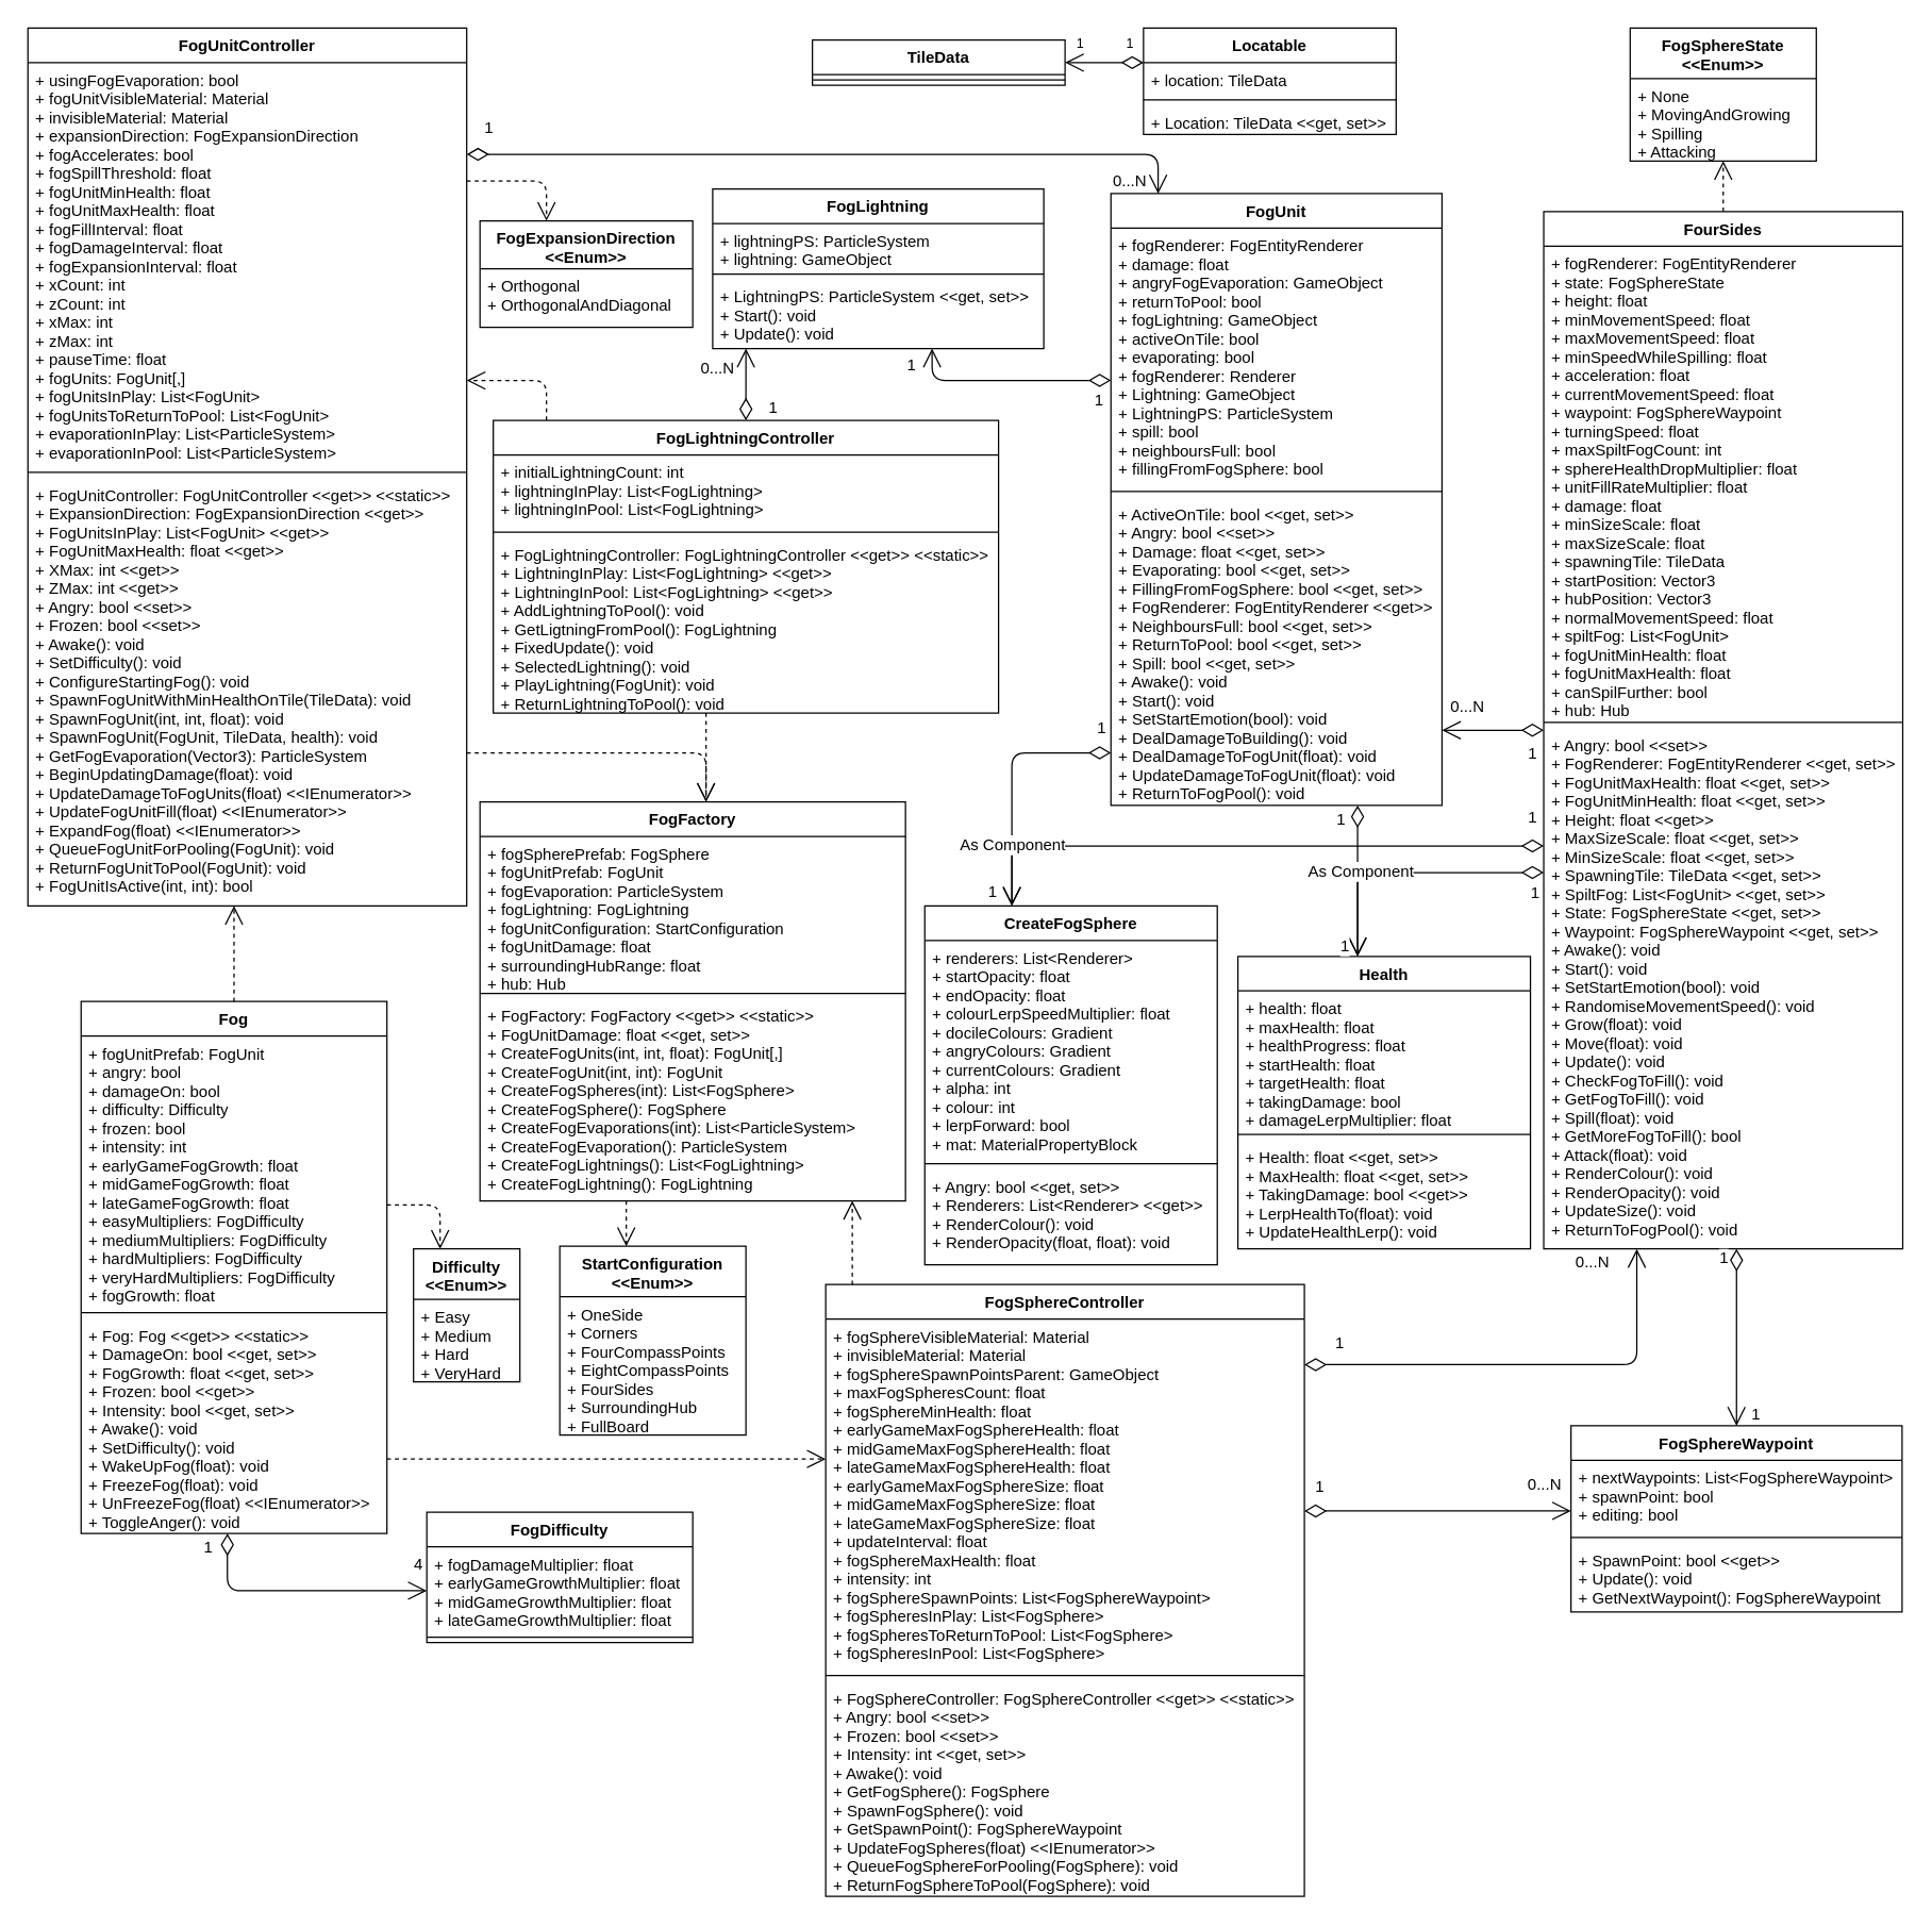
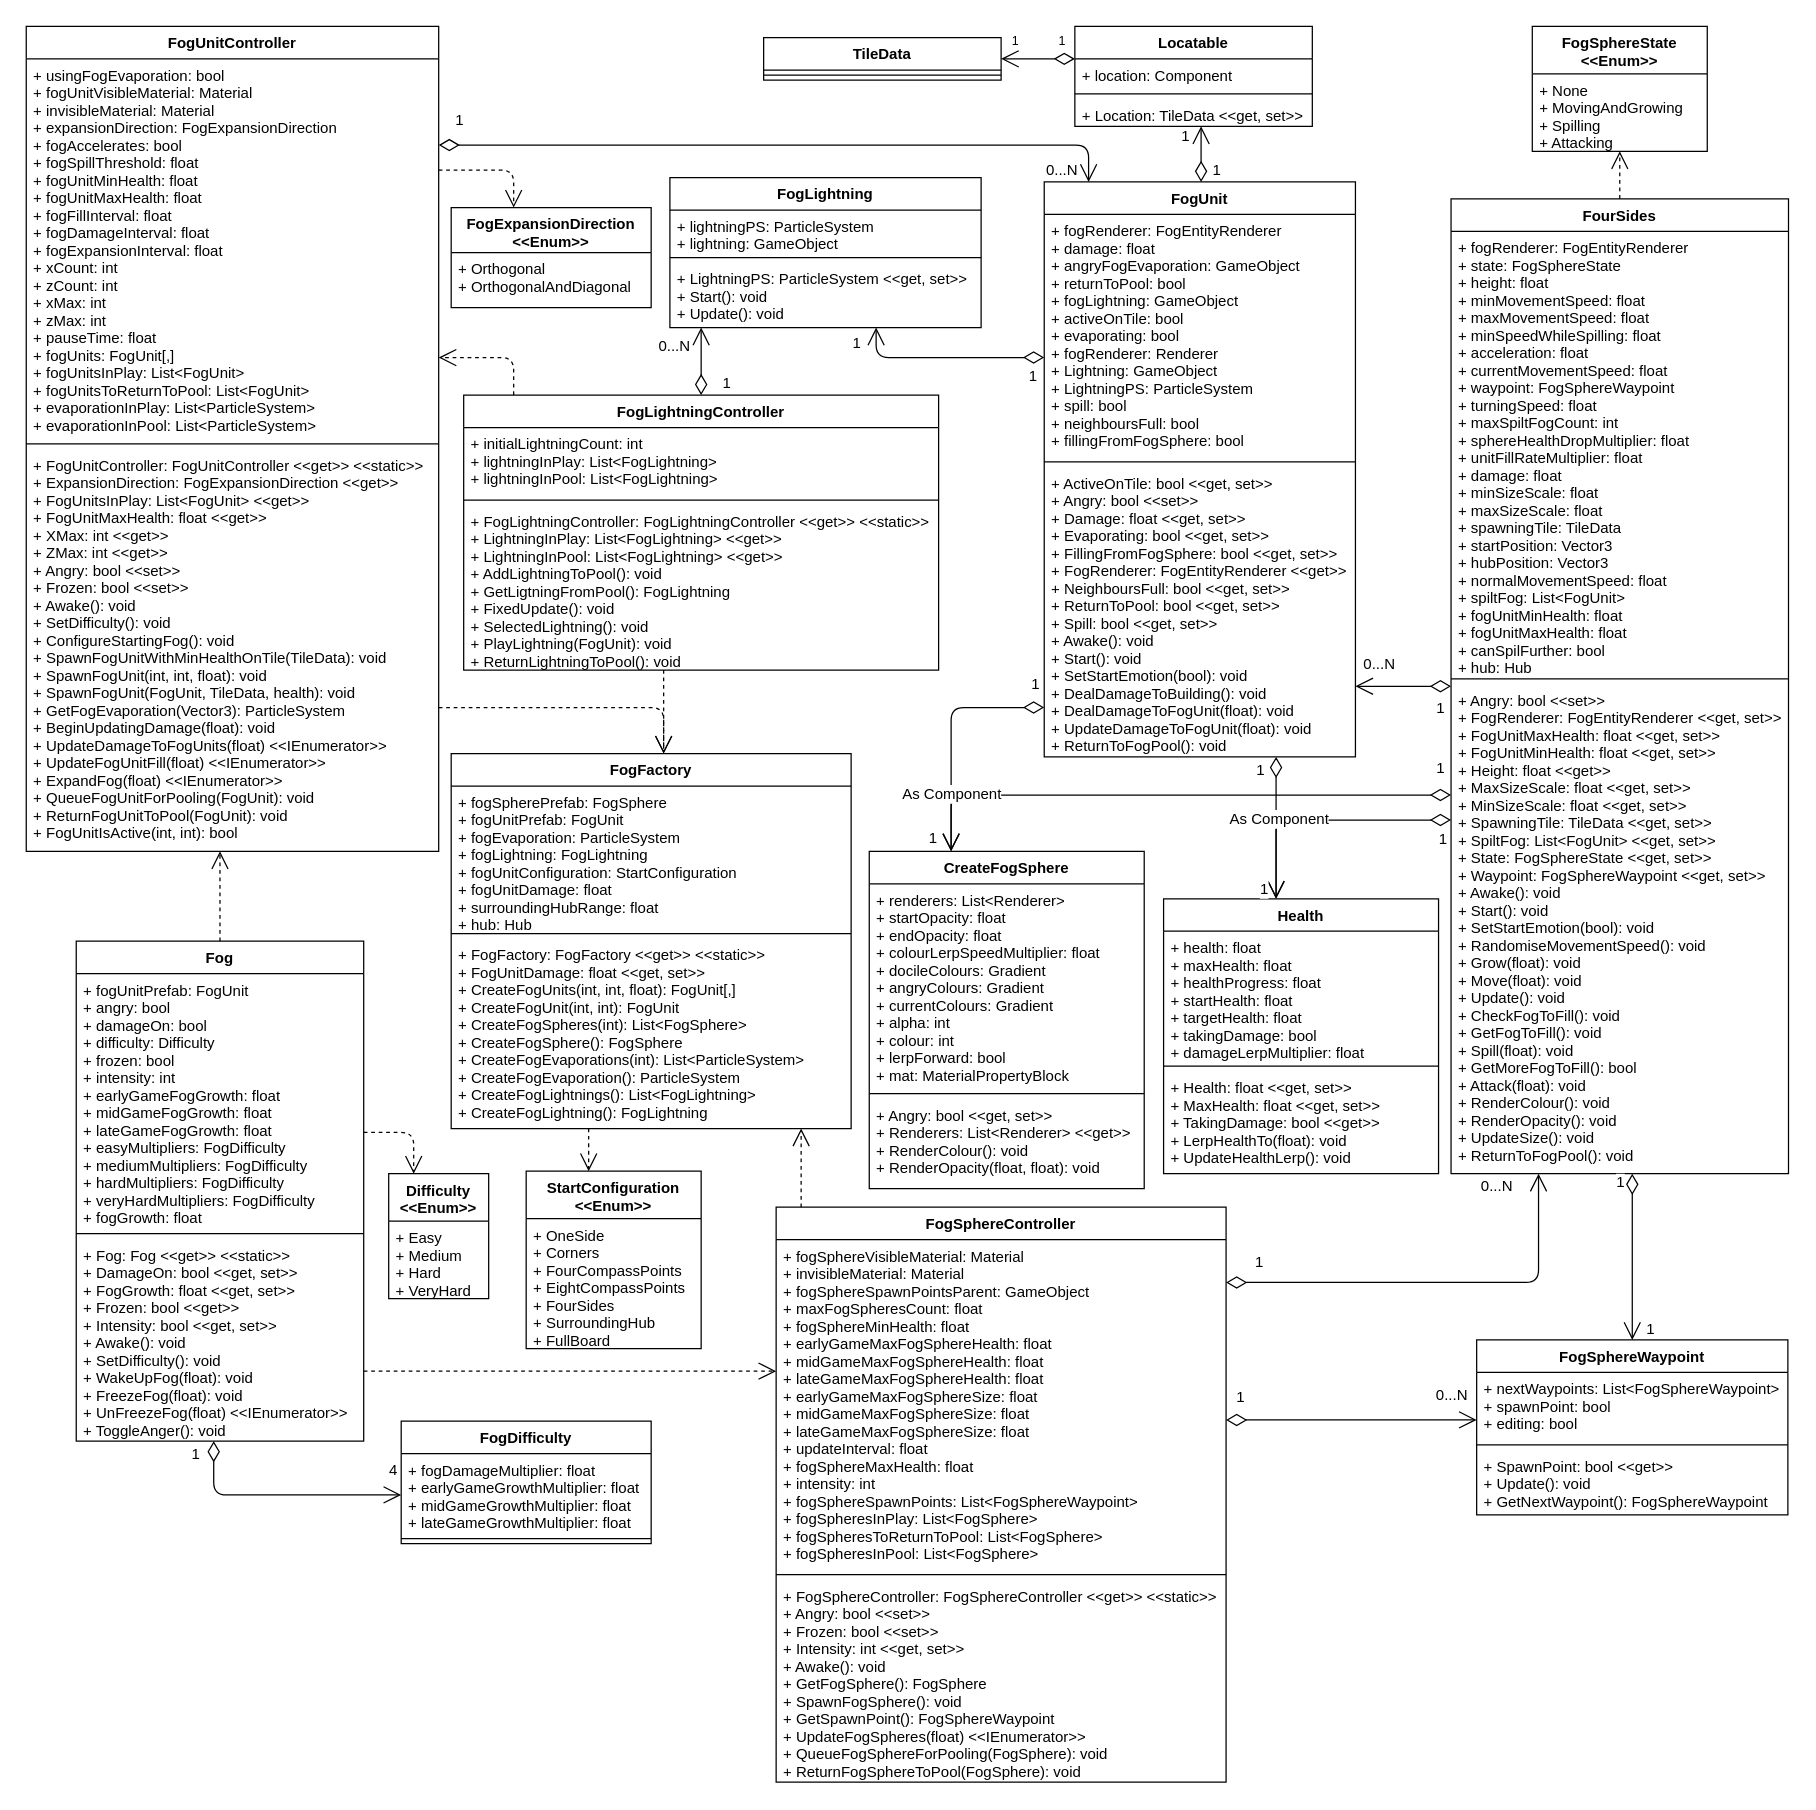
- <mxCell id="28" value="+ location: TileData" style="text;strokeColor=none;fillColor=none;align=left;verticalAlign=top;spacingLeft=4;spacingRight=4;overflow=hidden;rotatable=0;points=[[0,0.5],[1,0.5]];portConstraint=eastwest;" parent="27" vertex="1"><mxGeometry y="26" width="190" height="24" as="geometry" /></mxCell>
+ <mxCell id="28" value="+ location: Component" style="text;strokeColor=none;fillColor=none;align=left;verticalAlign=top;spacingLeft=4;spacingRight=4;overflow=hidden;rotatable=0;points=[[0,0.5],[1,0.5]];portConstraint=eastwest;" parent="27" vertex="1"><mxGeometry y="26" width="190" height="24" as="geometry" /></mxCell>
+ <mxCell id="119" value="" style="endArrow=open;html=1;endSize=12;startArrow=diamondThin;startSize=14;startFill=0;edgeStyle=orthogonalEdgeStyle;align=left;verticalAlign=bottom;" edge="1" parent="1" source="17" target="27"><mxGeometry x="-0.509" y="14" relative="1" as="geometry"><mxPoint x="1015.5" y="-2.466" as="sourcePoint" /><mxPoint x="885.5" y="-2.466" as="targetPoint" /><Array as="points"><mxPoint x="960.5" y="125.5" /><mxPoint x="960.5" y="125.5" /></Array><mxPoint x="10" y="-4" as="offset" /></mxGeometry></mxCell>
+ <mxCell id="120" value="1" style="text;html=1;resizable=0;points=[];align=center;verticalAlign=middle;labelBackgroundColor=#ffffff;" vertex="1" connectable="0" parent="119"><mxGeometry x="-0.386" y="1" relative="1" as="geometry"><mxPoint x="13" y="4.5" as="offset" /></mxGeometry></mxCell>
+ <mxCell id="121" value="1" style="text;html=1;resizable=0;points=[];align=center;verticalAlign=middle;labelBackgroundColor=#ffffff;" vertex="1" connectable="0" parent="119"><mxGeometry x="0.348" y="-1" relative="1" as="geometry"><mxPoint x="-14" y="-6.5" as="offset" /></mxGeometry></mxCell>
